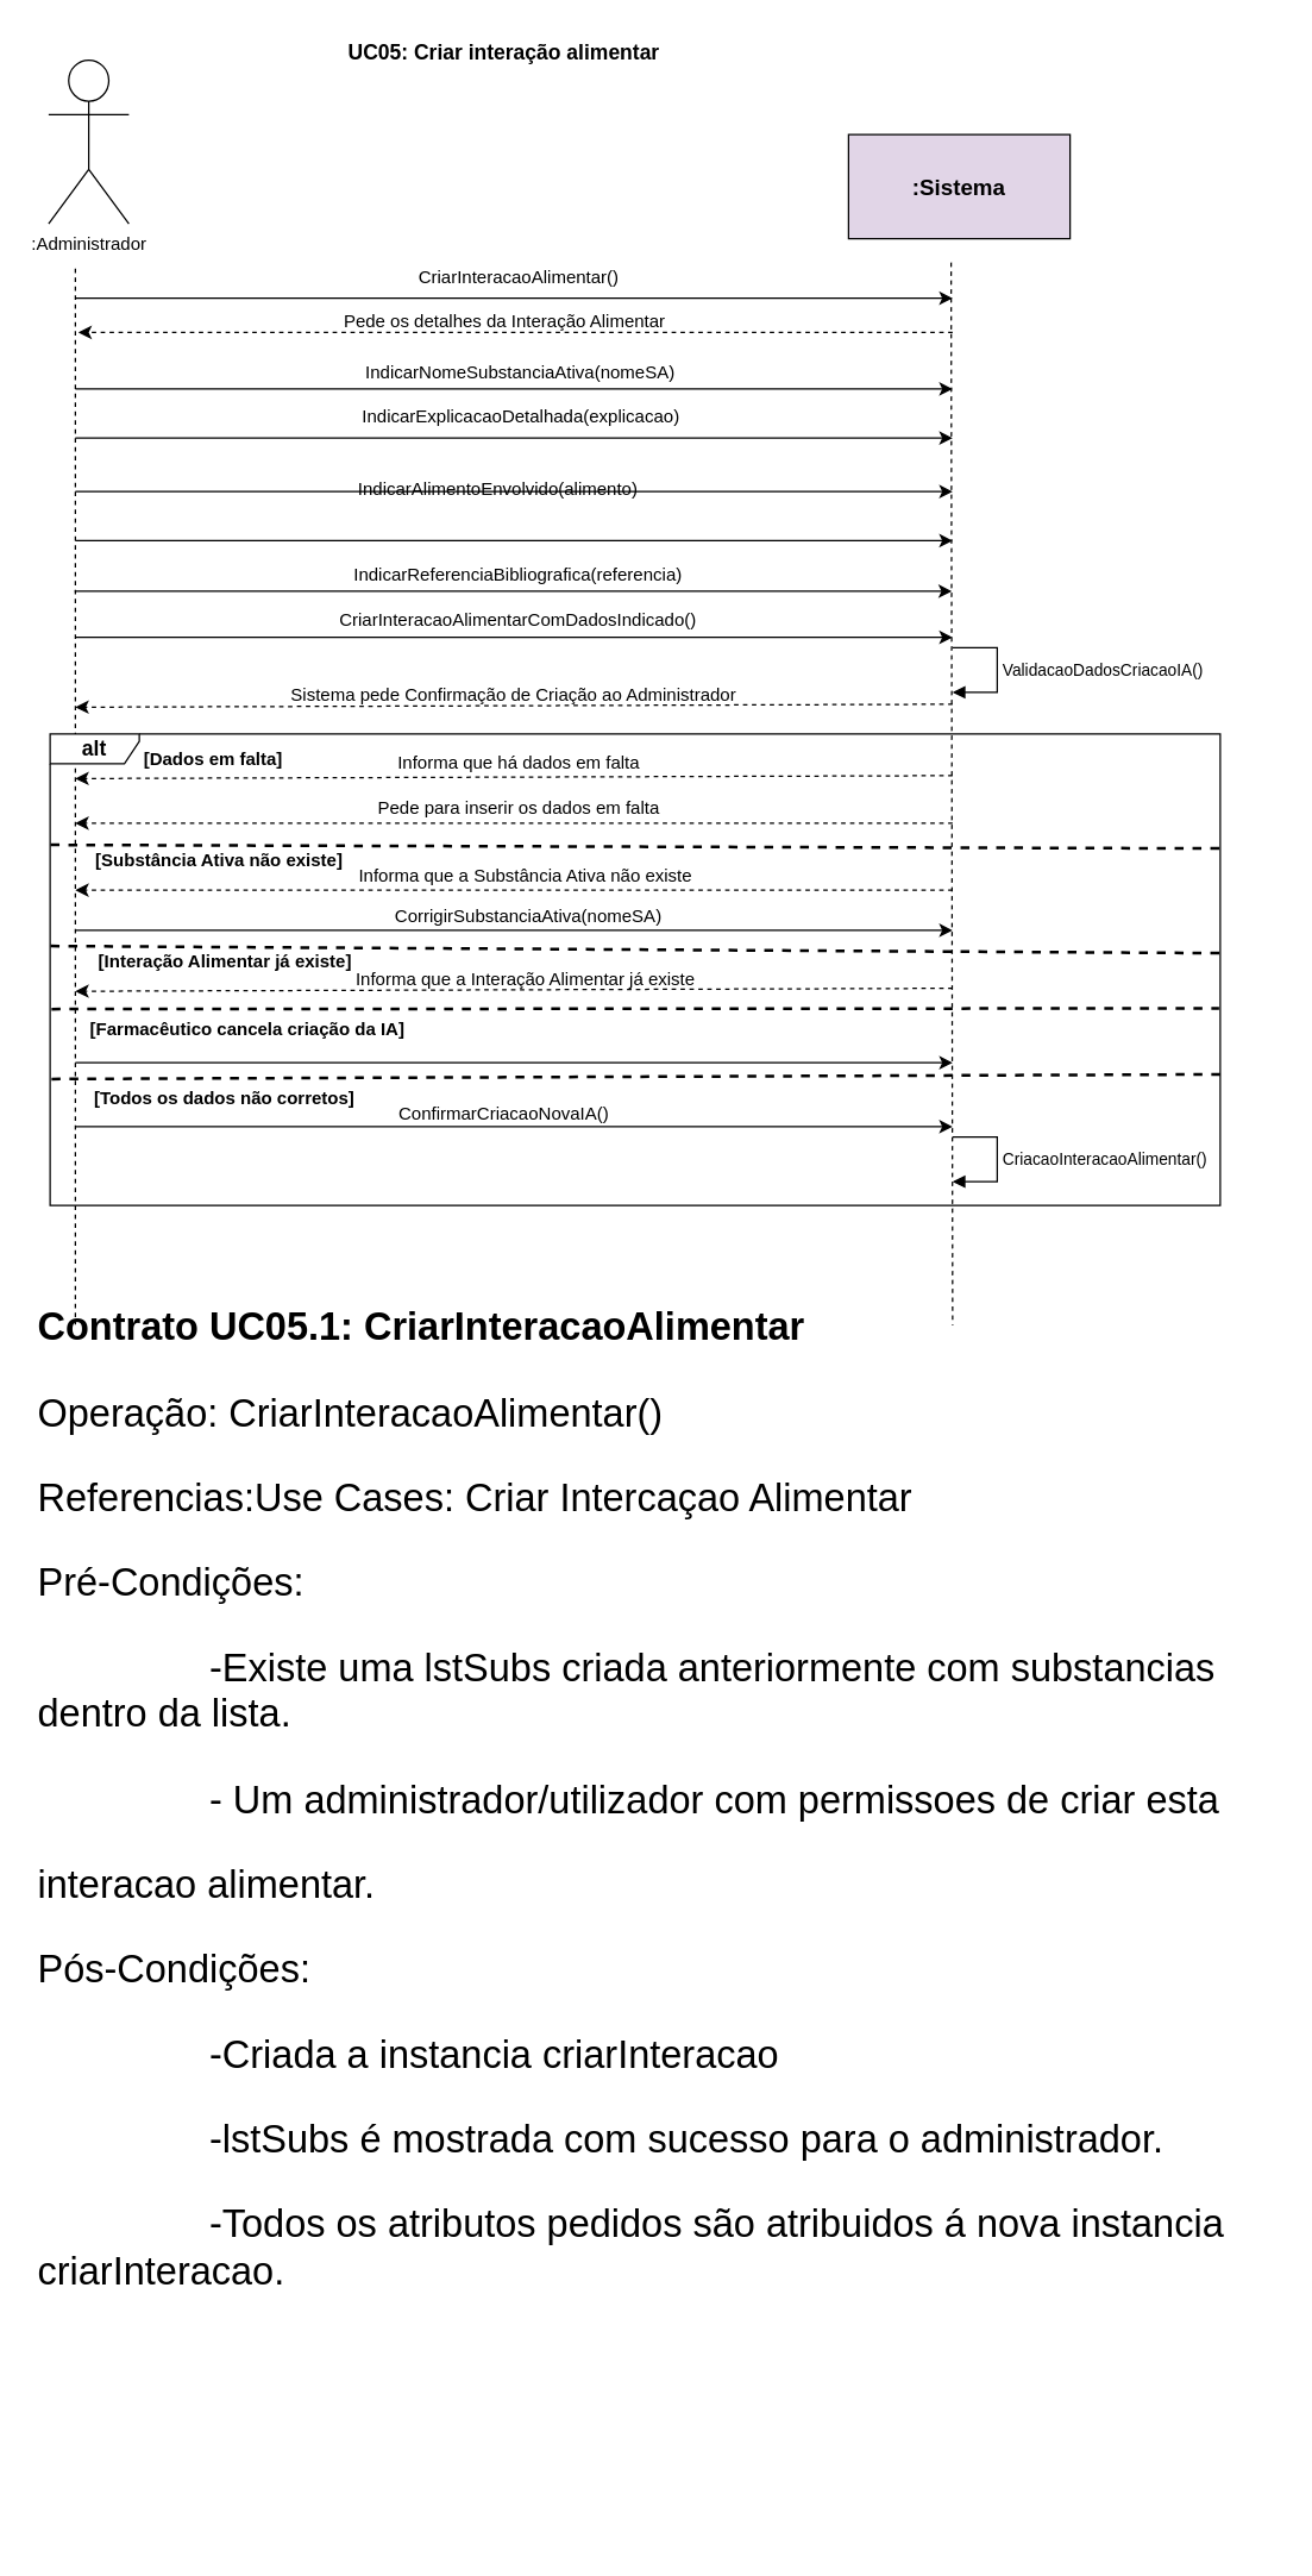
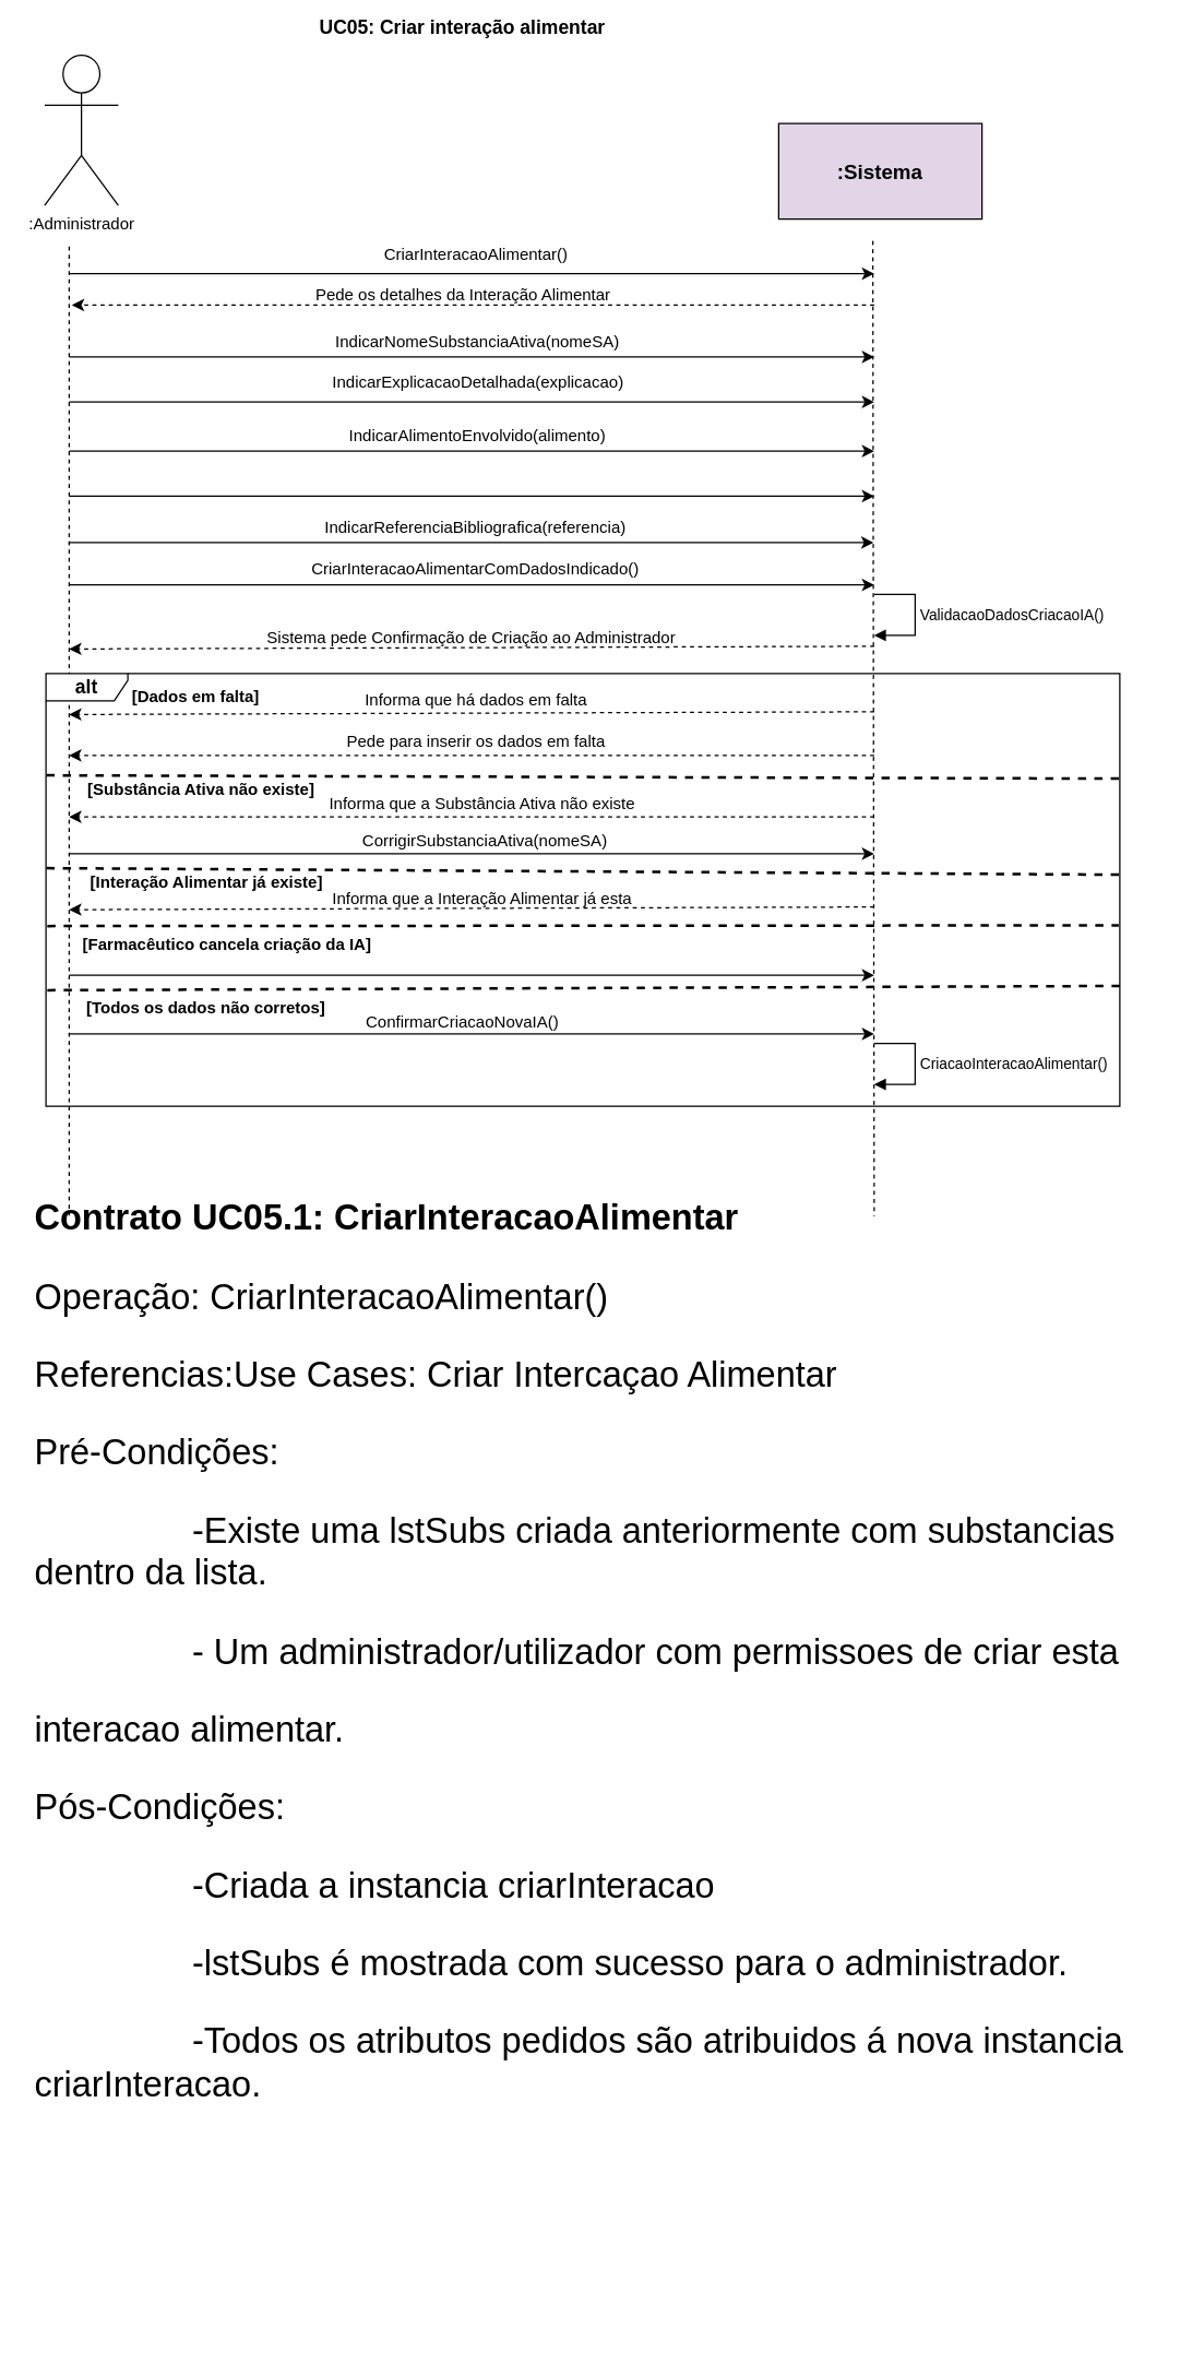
- <mxCell id="2" value="UC05: Criar interação alimentar" style="text;html=1;strokeColor=none;fillColor=none;align=center;verticalAlign=middle;whiteSpace=wrap;rounded=0;fontSize=14;fontStyle=1" parent="1" vertex="1"><mxGeometry x="225" y="20" width="227" height="30" as="geometry" /></mxCell>
+ <mxCell id="2" value="UC05: Criar interação alimentar" style="text;html=1;strokeColor=none;fillColor=none;align=center;verticalAlign=middle;whiteSpace=wrap;rounded=0;fontSize=14;fontStyle=1" parent="1" vertex="1"><mxGeometry x="225" y="5" width="227" height="30" as="geometry" /></mxCell>
- <mxCell id="20" value="IndicarAlimentoEnvolvido(alimento)" style="text;html=1;strokeColor=none;fillColor=none;align=center;verticalAlign=middle;whiteSpace=wrap;rounded=0;" parent="1" vertex="1"><mxGeometry x="235" y="314" width="199" height="30" as="geometry" /></mxCell>
+ <mxCell id="20" value="IndicarAlimentoEnvolvido(alimento)" style="text;html=1;strokeColor=none;fillColor=none;align=center;verticalAlign=middle;whiteSpace=wrap;rounded=0;" parent="1" vertex="1"><mxGeometry x="250" y="304" width="199" height="30" as="geometry" /></mxCell>
- <mxCell id="39" value="Informa que a Interação Alimentar já existe" style="text;html=1;strokeColor=none;fillColor=none;align=center;verticalAlign=middle;whiteSpace=wrap;rounded=0;" parent="1" vertex="1"><mxGeometry x="229.13" y="643" width="247.75" height="30" as="geometry" /></mxCell>
+ <mxCell id="39" value="Informa que a Interação Alimentar já esta" style="text;html=1;strokeColor=none;fillColor=none;align=center;verticalAlign=middle;whiteSpace=wrap;rounded=0;" parent="1" vertex="1"><mxGeometry x="229.13" y="643" width="247.75" height="30" as="geometry" /></mxCell>
